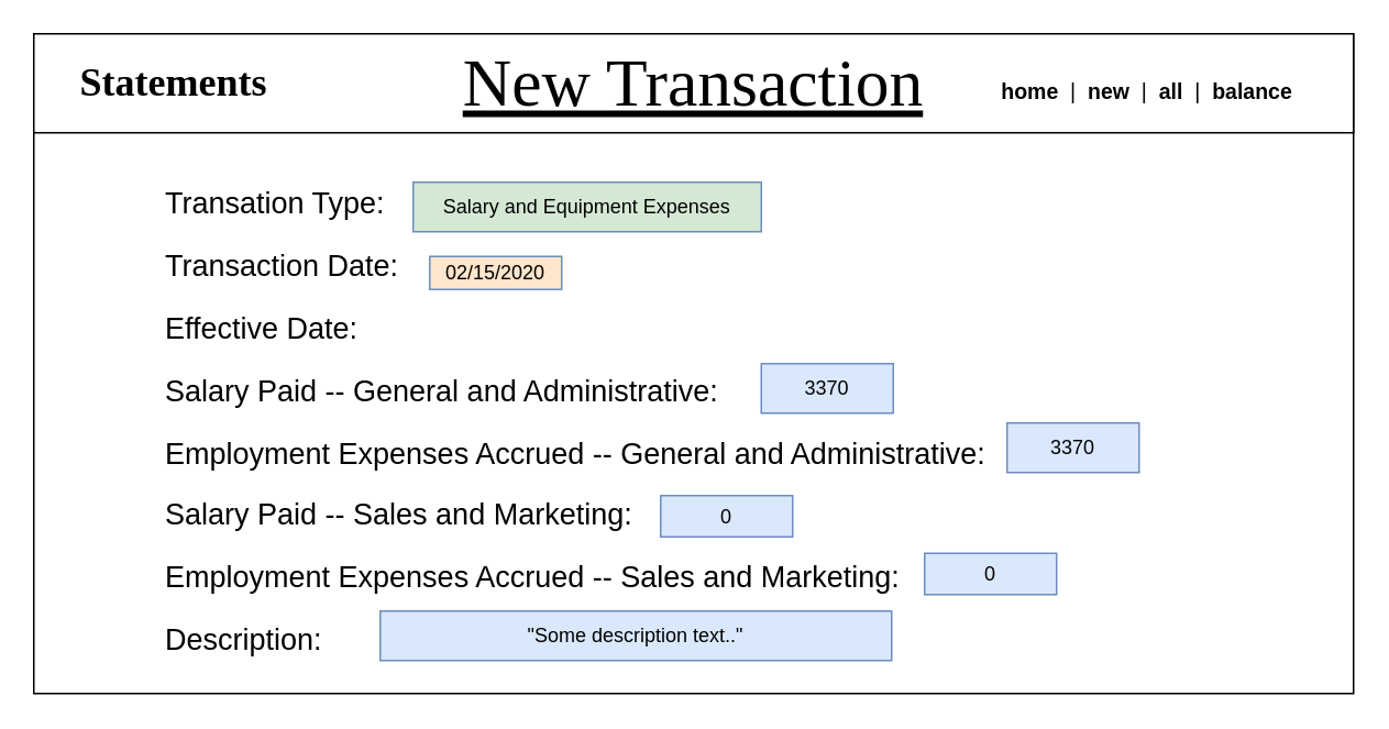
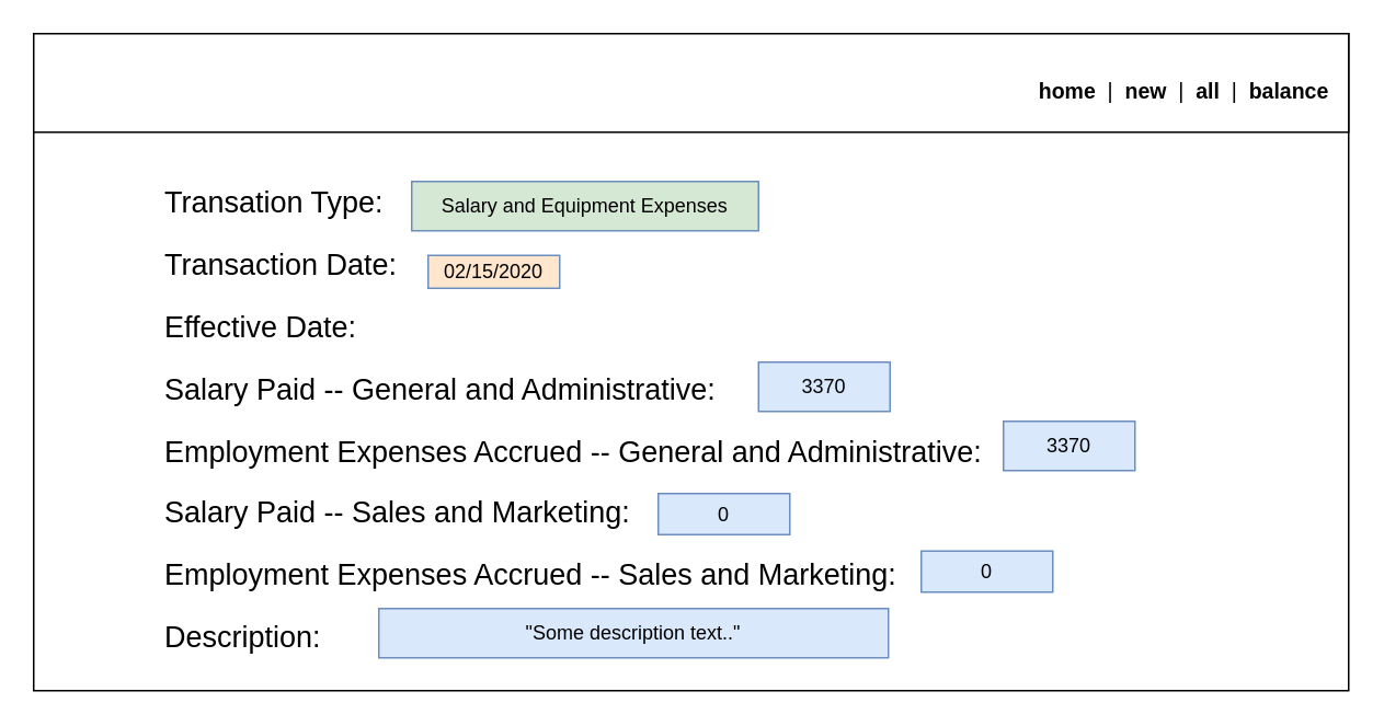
- <mxCell id="4" value="&lt;font style=&quot;font-size: 24px&quot;&gt;&lt;b&gt;Statements&lt;/b&gt;&lt;/font&gt;" style="text;html=1;strokeColor=none;fillColor=none;align=center;verticalAlign=middle;whiteSpace=wrap;rounded=0;fontFamily=Cursive;" vertex="1" parent="1"><mxGeometry x="20" y="20" width="170" height="60" as="geometry" /></mxCell>
- <mxCell id="5" value="&lt;font face=&quot;Lucida Console&quot; size=&quot;1&quot;&gt;&lt;u style=&quot;font-size: 41px&quot;&gt;New Transaction&lt;/u&gt;&lt;/font&gt;" style="text;html=1;strokeColor=none;fillColor=none;align=center;verticalAlign=middle;whiteSpace=wrap;rounded=0;" vertex="1" parent="1"><mxGeometry x="270" y="20" width="300" height="60" as="geometry" /></mxCell>
- <mxCell id="6" value="&lt;font style=&quot;font-size: 13px&quot;&gt;&lt;b&gt;home&amp;nbsp;&lt;/b&gt; |&amp;nbsp;&amp;nbsp;&lt;b&gt;new&lt;/b&gt;&amp;nbsp; |&amp;nbsp;&amp;nbsp;&lt;b&gt;all&lt;/b&gt;&amp;nbsp; |&amp;nbsp;&amp;nbsp;&lt;b&gt;balance&lt;/b&gt;&lt;/font&gt;" style="text;html=1;strokeColor=none;fillColor=none;align=center;verticalAlign=middle;whiteSpace=wrap;rounded=0;" vertex="1" parent="1"><mxGeometry x="595" y="40" width="200" height="30" as="geometry" /></mxCell>
+ <mxCell id="6" value="&lt;font style=&quot;font-size: 13px&quot;&gt;&lt;b&gt;home&amp;nbsp;&lt;/b&gt; |&amp;nbsp;&amp;nbsp;&lt;b&gt;new&lt;/b&gt;&amp;nbsp; |&amp;nbsp;&amp;nbsp;&lt;b&gt;all&lt;/b&gt;&amp;nbsp; |&amp;nbsp;&amp;nbsp;&lt;b&gt;balance&lt;/b&gt;&lt;/font&gt;" style="text;html=1;strokeColor=none;fillColor=none;align=center;verticalAlign=middle;whiteSpace=wrap;rounded=0;" vertex="1" parent="1"><mxGeometry x="620" y="40" width="200" height="30" as="geometry" /></mxCell>
